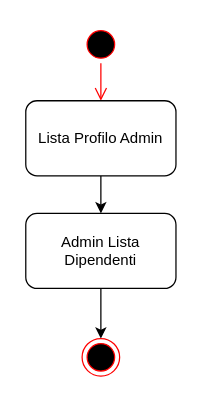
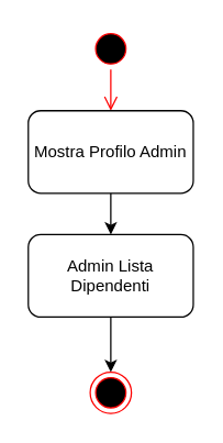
- <mxCell id="5" value="Lista Profilo Admin" style="rounded=1;whiteSpace=wrap;html=1;" vertex="1" parent="1"><mxGeometry x="20" y="80" width="120" height="60" as="geometry" /></mxCell>
+ <mxCell id="5" value="Mostra Profilo Admin" style="rounded=1;whiteSpace=wrap;html=1;" vertex="1" parent="1"><mxGeometry x="20" y="80" width="120" height="60" as="geometry" /></mxCell>
